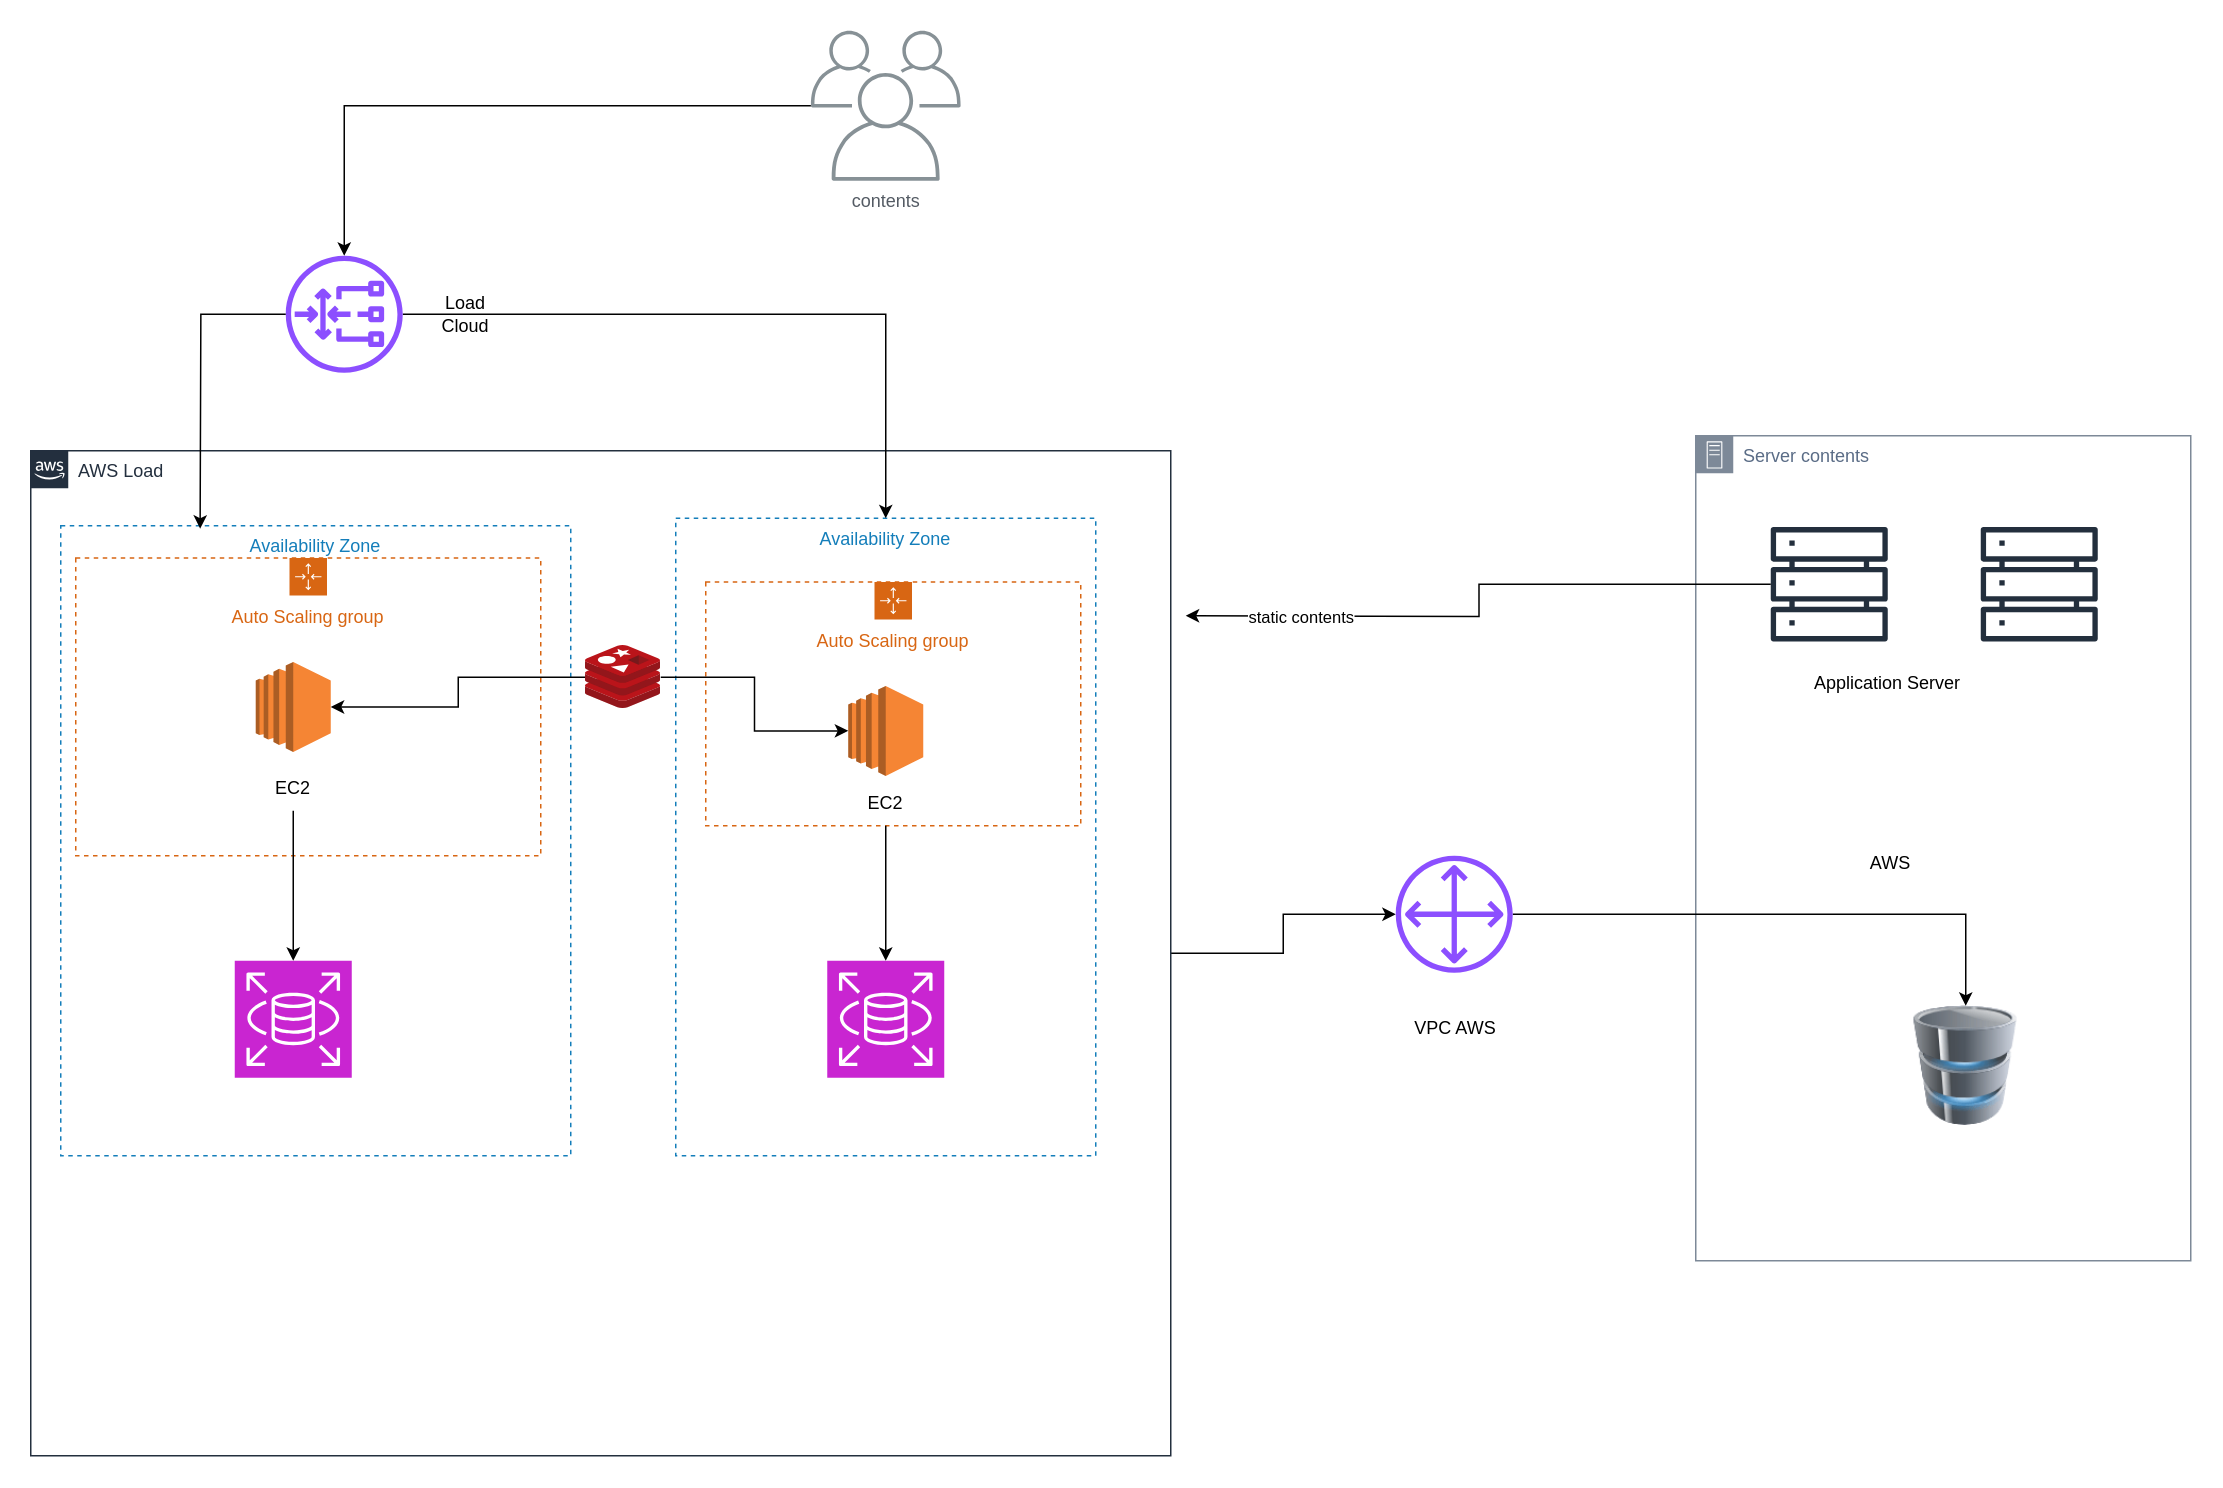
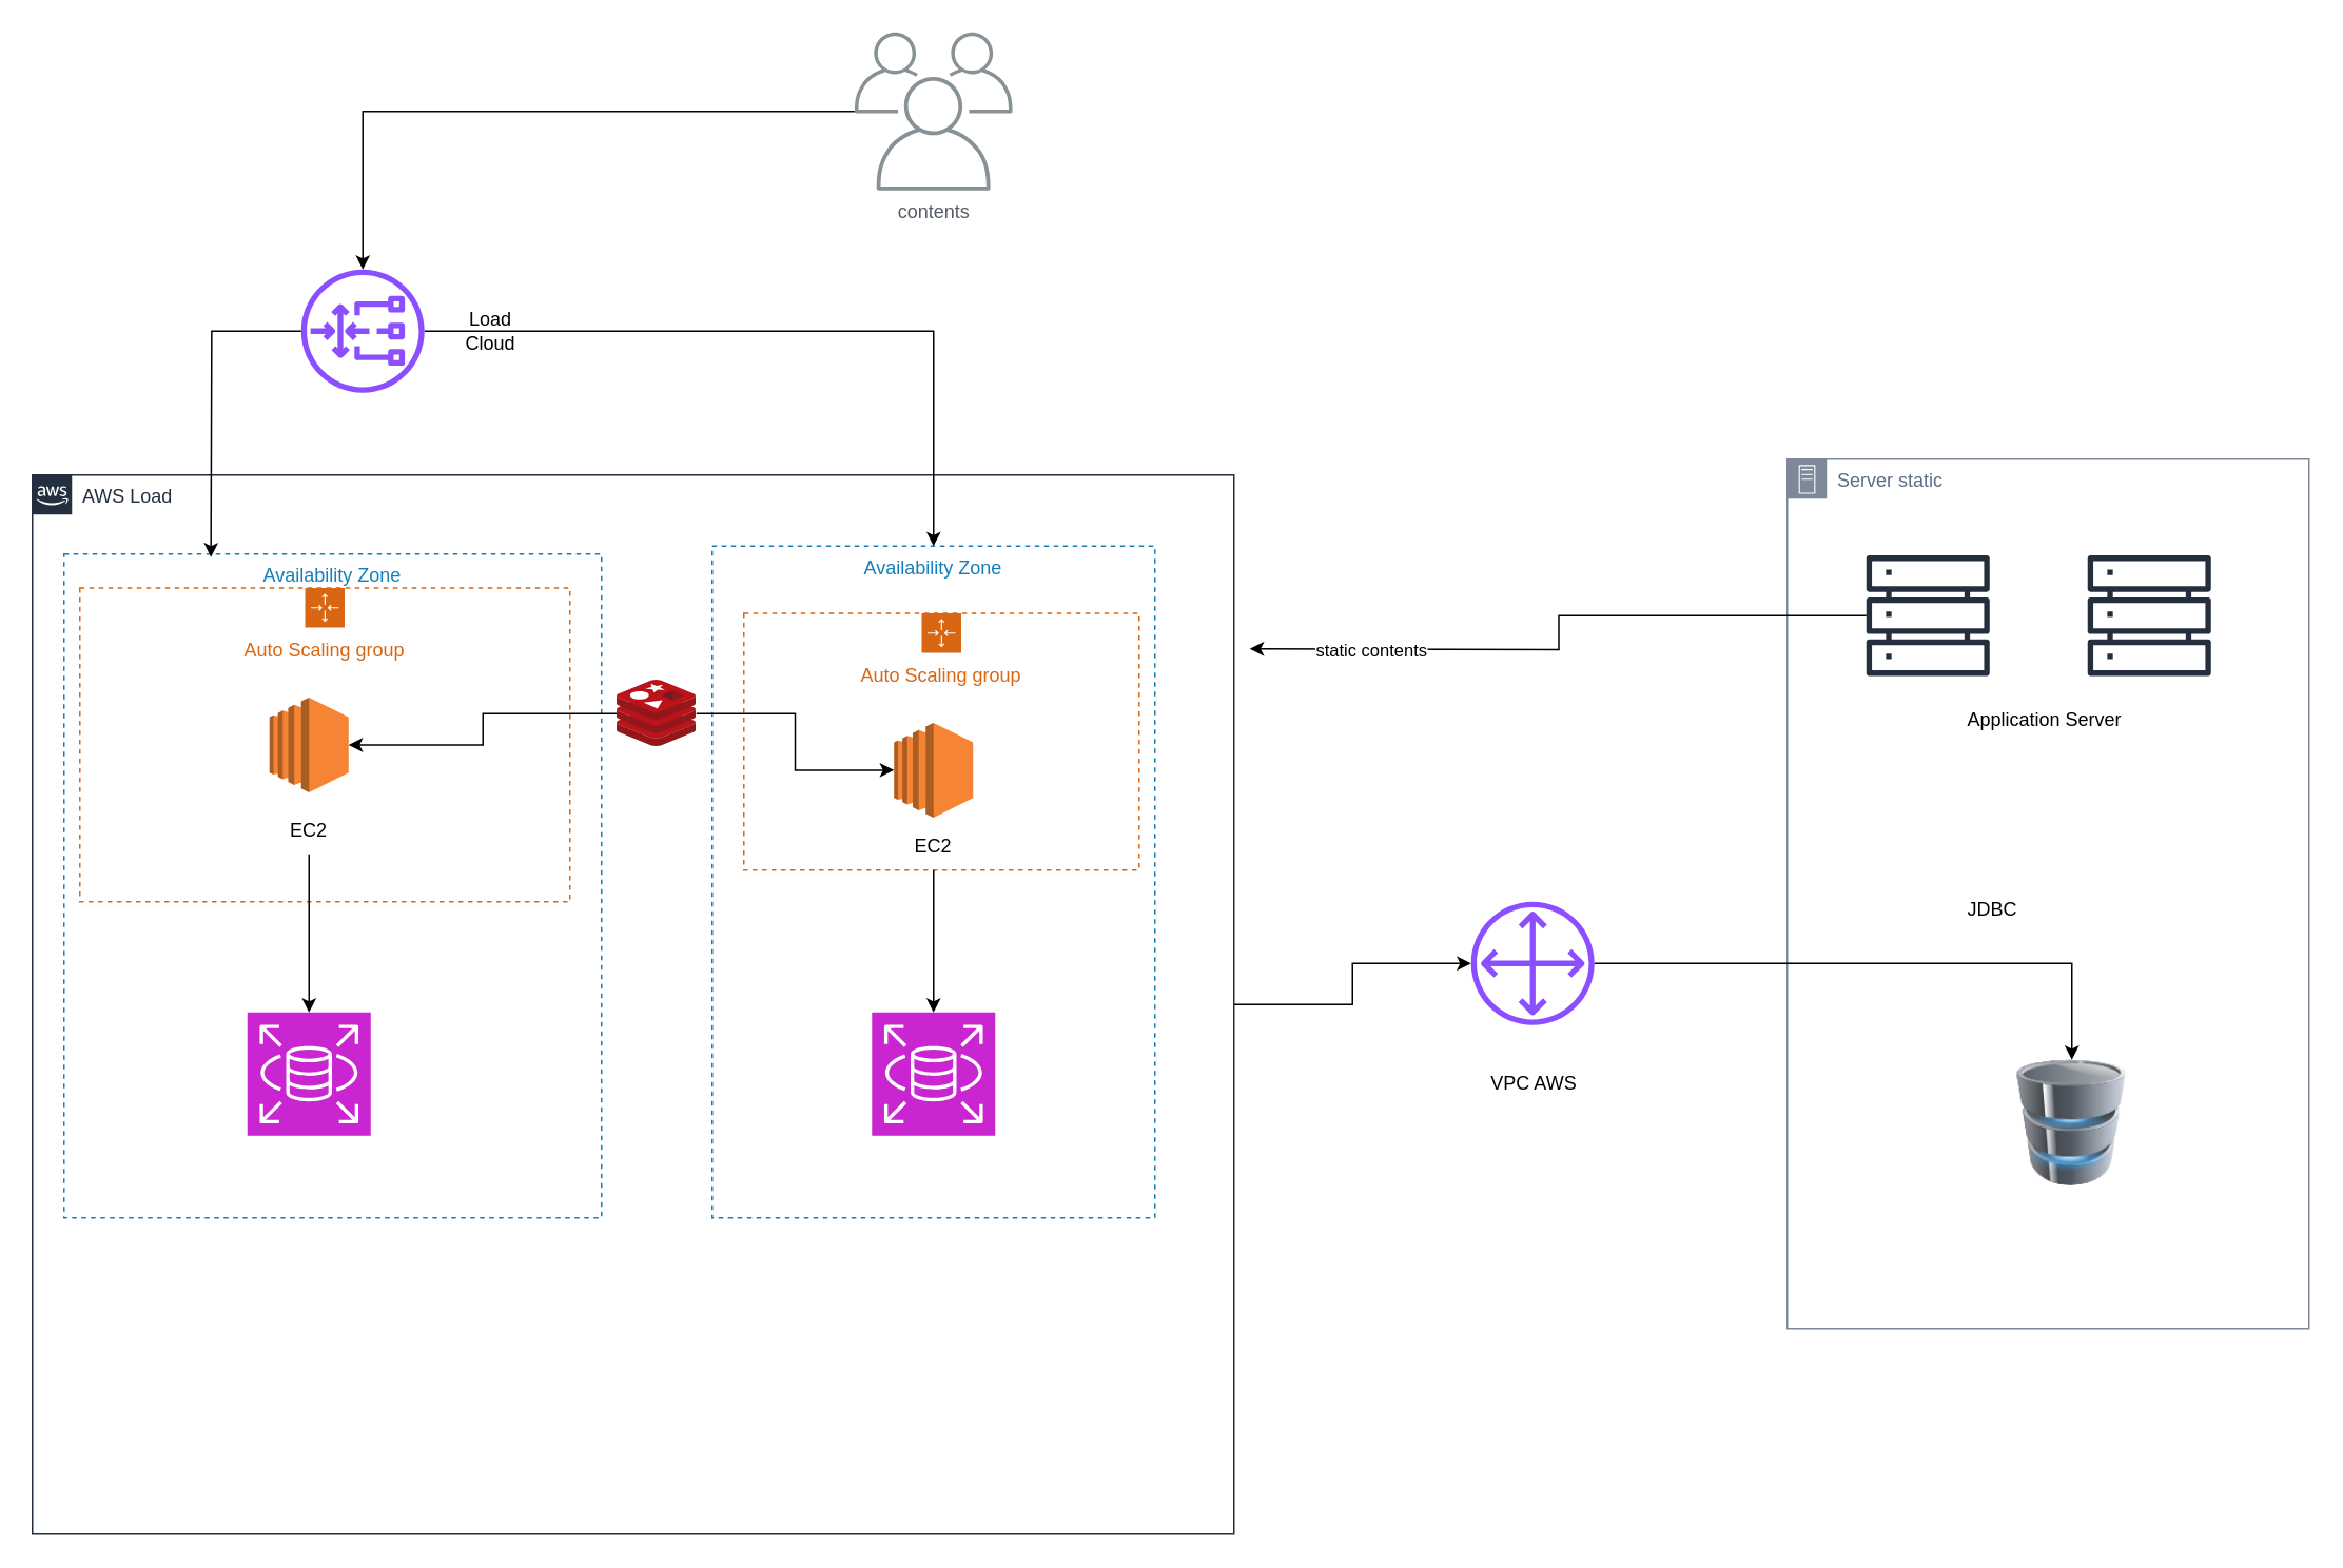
- <mxCell id="4" value="Server contents" style="points=[[0,0],[0.25,0],[0.5,0],[0.75,0],[1,0],[1,0.25],[1,0.5],[1,0.75],[1,1],[0.75,1],[0.5,1],[0.25,1],[0,1],[0,0.75],[0,0.5],[0,0.25]];outlineConnect=0;gradientColor=none;html=1;whiteSpace=wrap;fontSize=12;fontStyle=0;container=1;pointerEvents=0;collapsible=0;recursiveResize=0;shape=mxgraph.aws4.group;grIcon=mxgraph.aws4.group_on_premise;strokeColor=#7D8998;fillColor=none;verticalAlign=top;align=left;spacingLeft=30;fontColor=#5A6C86;dashed=0;" vertex="1" parent="1"><mxGeometry x="1130" y="290" width="330" height="550" as="geometry" /></mxCell>
+ <mxCell id="4" value="Server static" style="points=[[0,0],[0.25,0],[0.5,0],[0.75,0],[1,0],[1,0.25],[1,0.5],[1,0.75],[1,1],[0.75,1],[0.5,1],[0.25,1],[0,1],[0,0.75],[0,0.5],[0,0.25]];outlineConnect=0;gradientColor=none;html=1;whiteSpace=wrap;fontSize=12;fontStyle=0;container=1;pointerEvents=0;collapsible=0;recursiveResize=0;shape=mxgraph.aws4.group;grIcon=mxgraph.aws4.group_on_premise;strokeColor=#7D8998;fillColor=none;verticalAlign=top;align=left;spacingLeft=30;fontColor=#5A6C86;dashed=0;" vertex="1" parent="1"><mxGeometry x="1130" y="290" width="330" height="550" as="geometry" /></mxCell>
- <mxCell id="7" value="Application Server" style="text;html=1;whiteSpace=wrap;strokeColor=none;fillColor=none;align=center;verticalAlign=middle;rounded=0;" vertex="1" parent="4"><mxGeometry x="23" y="150" width="210" height="30" as="geometry" /></mxCell>
+ <mxCell id="7" value="Application Server" style="text;html=1;whiteSpace=wrap;strokeColor=none;fillColor=none;align=center;verticalAlign=middle;rounded=0;" vertex="1" parent="4"><mxGeometry x="58" y="150" width="210" height="30" as="geometry" /></mxCell>
- <mxCell id="35" value="AWS" style="text;html=1;whiteSpace=wrap;strokeColor=none;fillColor=none;align=center;verticalAlign=middle;rounded=0;" vertex="1" parent="1"><mxGeometry x="1230" y="560" width="60" height="30" as="geometry" /></mxCell>
+ <mxCell id="35" value="JDBC" style="text;html=1;whiteSpace=wrap;strokeColor=none;fillColor=none;align=center;verticalAlign=middle;rounded=0;" vertex="1" parent="1"><mxGeometry x="1230" y="560" width="60" height="30" as="geometry" /></mxCell>
